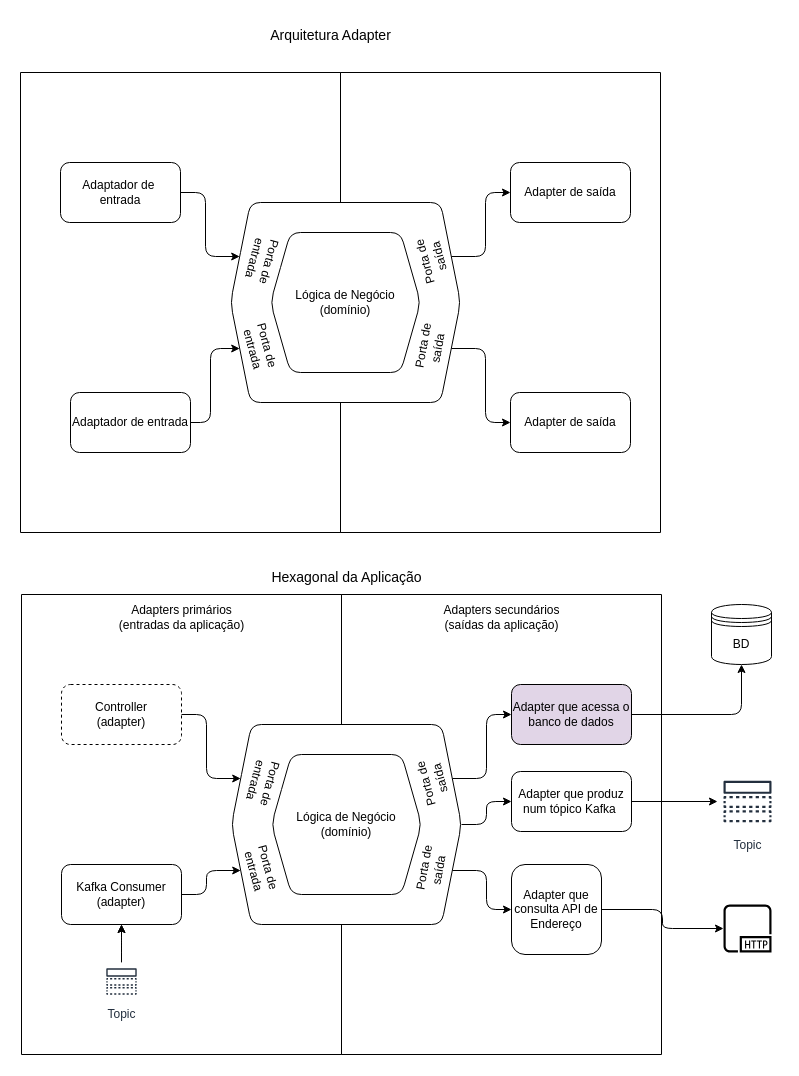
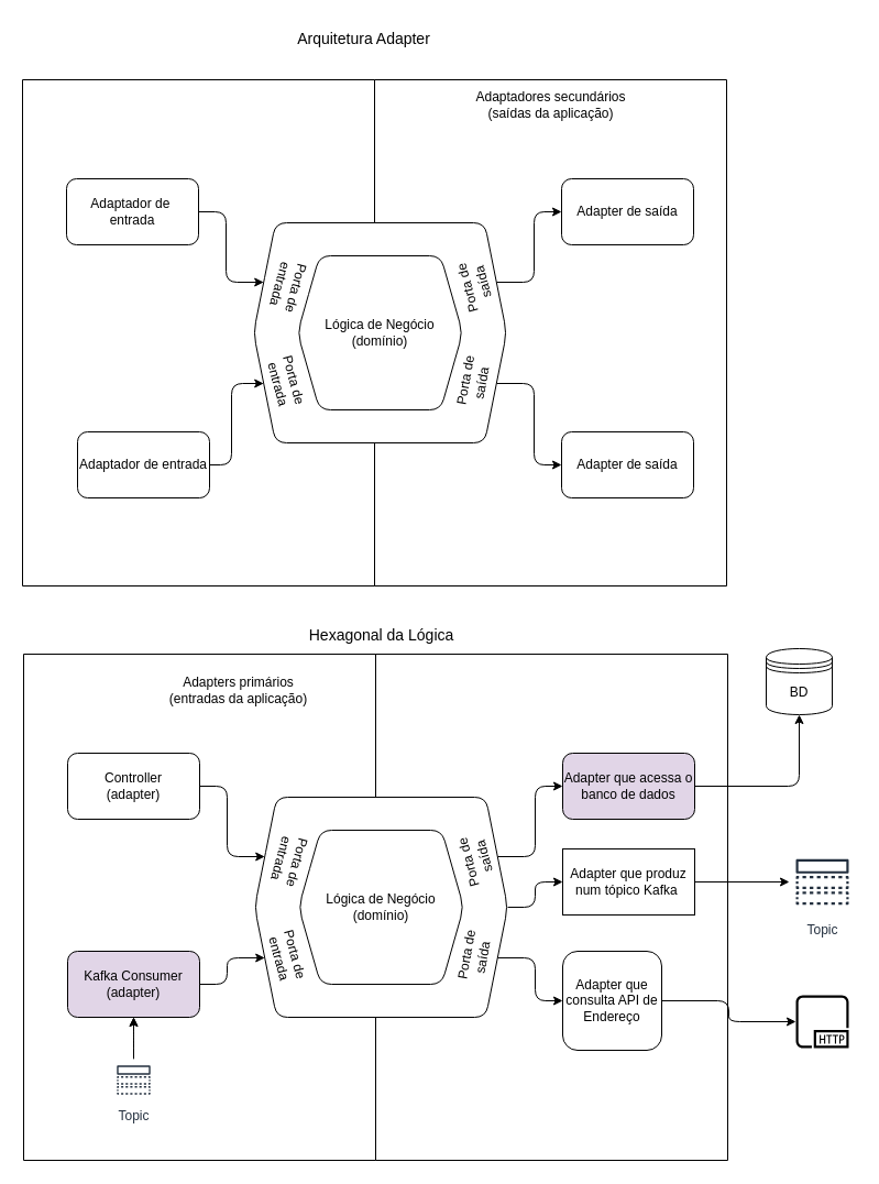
+ <mxCell id="36" value="Adaptadores secundários&lt;br&gt;(saídas da aplicação)" style="text;html=1;align=center;verticalAlign=middle;resizable=0;points=[];autosize=1;strokeColor=none;fillColor=none;rounded=1;" vertex="1" parent="34"><mxGeometry x="80" y="3" width="160" height="40" as="geometry" /></mxCell>
- <mxCell id="49" value="&lt;font style=&quot;font-size: 14px;&quot;&gt;Hexagonal da Aplicação&lt;/font&gt;" style="text;html=1;align=center;verticalAlign=middle;resizable=0;points=[];autosize=1;strokeColor=none;fillColor=none;" vertex="1" parent="1"><mxGeometry x="261" y="562" width="170" height="30" as="geometry" /></mxCell>
+ <mxCell id="49" value="&lt;font style=&quot;font-size: 14px;&quot;&gt;Hexagonal da Lógica&lt;/font&gt;" style="text;html=1;align=center;verticalAlign=middle;resizable=0;points=[];autosize=1;strokeColor=none;fillColor=none;" vertex="1" parent="1"><mxGeometry x="261" y="562" width="170" height="30" as="geometry" /></mxCell>
- <mxCell id="4" value="Adapters primários&lt;div&gt;(entradas da aplicação)&lt;/div&gt;" style="text;html=1;align=center;verticalAlign=middle;resizable=0;points=[];autosize=1;strokeColor=none;fillColor=none;rounded=1;" vertex="1" parent="2"><mxGeometry x="85" y="3" width="150" height="40" as="geometry" /></mxCell>
+ <mxCell id="4" value="Adapters primários&lt;div&gt;(entradas da aplicação)&lt;/div&gt;" style="text;html=1;align=center;verticalAlign=middle;resizable=0;points=[];autosize=1;strokeColor=none;fillColor=none;rounded=1;" vertex="1" parent="2"><mxGeometry x="120" y="13" width="150" height="40" as="geometry" /></mxCell>
- <mxCell id="13" value="Adapters secundários&lt;br&gt;(saídas da aplicação)" style="text;html=1;align=center;verticalAlign=middle;resizable=0;points=[];autosize=1;strokeColor=none;fillColor=none;rounded=1;" vertex="1" parent="9"><mxGeometry x="90" y="3" width="140" height="40" as="geometry" /></mxCell>
- <mxCell id="14" value="BD" style="shape=datastore;whiteSpace=wrap;html=1;rounded=1;" vertex="1" parent="1"><mxGeometry x="711" y="604" width="60" height="60" as="geometry" /></mxCell>
+ <mxCell id="14" value="BD" style="shape=datastore;whiteSpace=wrap;html=1;rounded=1;" vertex="1" parent="1"><mxGeometry x="696" y="589" width="60" height="60" as="geometry" /></mxCell>
- <mxCell id="5" value="Controller&lt;br&gt;(adapter)" style="rounded=1;whiteSpace=wrap;html=1;dashed=1;" parent="2" vertex="1"><mxGeometry x="40" y="90" width="120" height="60" as="geometry" /></mxCell>
+ <mxCell id="5" value="Controller&lt;br&gt;(adapter)" style="rounded=1;whiteSpace=wrap;html=1;" parent="2" vertex="1"><mxGeometry x="40" y="90" width="120" height="60" as="geometry" /></mxCell>
- <mxCell id="11" value="Adapter que produz num tópico Kafka&amp;nbsp;" style="rounded=1;whiteSpace=wrap;html=1;" vertex="1" parent="9"><mxGeometry x="170" y="177" width="120" height="60" as="geometry" /></mxCell>
+ <mxCell id="11" value="Adapter que produz num tópico Kafka&amp;nbsp;" style="whiteSpace=wrap;html=1;rounded=0;" vertex="1" parent="9"><mxGeometry x="170" y="177" width="120" height="60" as="geometry" /></mxCell>
- <mxCell id="3" value="Kafka Consumer&lt;br&gt;(adapter)" style="rounded=1;whiteSpace=wrap;html=1;" parent="2" vertex="1"><mxGeometry x="40" y="270" width="120" height="60" as="geometry" /></mxCell>
+ <mxCell id="3" value="Kafka Consumer&lt;br&gt;(adapter)" style="rounded=1;whiteSpace=wrap;html=1;fillColor=#e1d5e7;" parent="2" vertex="1"><mxGeometry x="40" y="270" width="120" height="60" as="geometry" /></mxCell>
